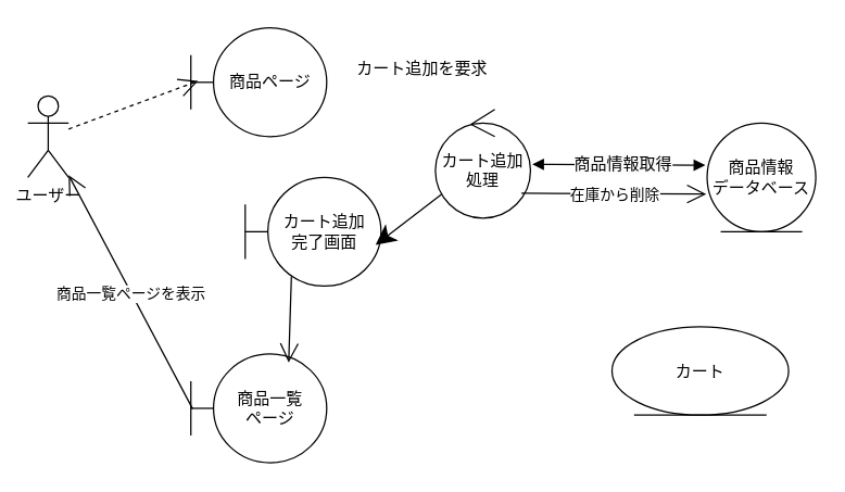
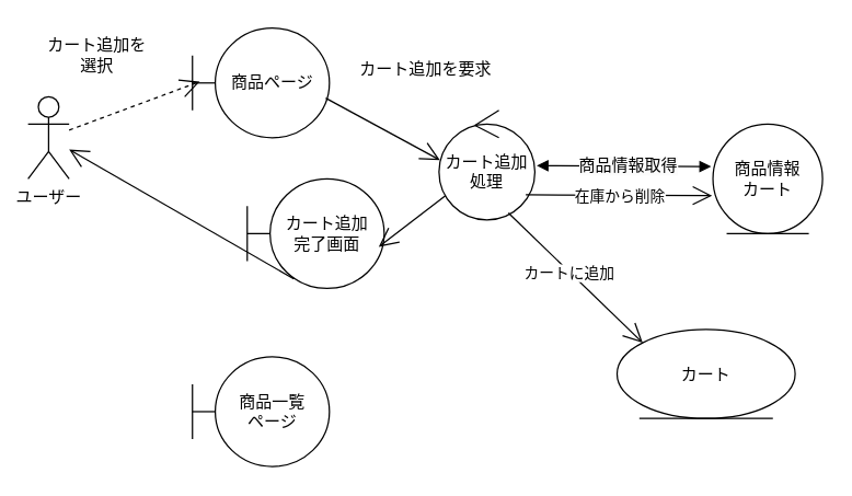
+ <mxCell id="5" value="カート追加を&lt;div&gt;選択&lt;/div&gt;" style="text;html=1;align=center;verticalAlign=middle;resizable=0;points=[];autosize=1;strokeColor=none;fillColor=default;" parent="1" vertex="1"><mxGeometry x="20" y="20" width="100" height="40" as="geometry" /></mxCell>
+ <mxCell id="9" value="" style="endArrow=open;endFill=1;endSize=12;html=1;rounded=0;exitX=0.973;exitY=0.638;exitDx=0;exitDy=0;exitPerimeter=0;entryX=0.01;entryY=0.454;entryDx=0;entryDy=0;entryPerimeter=0;" parent="1" source="3" target="7" edge="1"><mxGeometry width="160" relative="1" as="geometry"><mxPoint x="120" y="210" as="sourcePoint" /><mxPoint x="280" y="210" as="targetPoint" /></mxGeometry></mxCell>
- <mxCell id="8" value="商品情報&lt;div&gt;データベース&lt;/div&gt;" style="ellipse;shape=umlEntity;whiteSpace=wrap;html=1;" parent="1" vertex="1"><mxGeometry x="520" y="90" width="80" height="80" as="geometry" /></mxCell>
+ <mxCell id="8" value="商品情報&lt;div&gt;カート&lt;/div&gt;" style="ellipse;shape=umlEntity;whiteSpace=wrap;html=1;" parent="1" vertex="1"><mxGeometry x="520" y="90" width="80" height="80" as="geometry" /></mxCell>
- <mxCell id="11" value="" style="endArrow=classic;endFill=1;endSize=12;html=1;rounded=0;exitX=0.067;exitY=0.779;exitDx=0;exitDy=0;exitPerimeter=0;entryX=0.96;entryY=0.621;entryDx=0;entryDy=0;entryPerimeter=0;" parent="1" source="7" target="6" edge="1"><mxGeometry width="160" relative="1" as="geometry"><mxPoint x="120" y="210" as="sourcePoint" /><mxPoint x="280" y="210" as="targetPoint" /></mxGeometry></mxCell>
+ <mxCell id="11" value="" style="endArrow=open;endFill=1;endSize=12;html=1;rounded=0;exitX=0.067;exitY=0.779;exitDx=0;exitDy=0;exitPerimeter=0;entryX=0.96;entryY=0.621;entryDx=0;entryDy=0;entryPerimeter=0;" parent="1" source="7" target="6" edge="1"><mxGeometry width="160" relative="1" as="geometry"><mxPoint x="120" y="210" as="sourcePoint" /><mxPoint x="280" y="210" as="targetPoint" /></mxGeometry></mxCell>
+ <mxCell id="17" value="" style="endArrow=open;endFill=1;endSize=12;html=1;exitX=0.724;exitY=0.937;exitDx=0;exitDy=0;exitPerimeter=0;entryX=0;entryY=0;entryDx=0;entryDy=0;" edge="1" parent="1" source="7" target="16"><mxGeometry width="160" relative="1" as="geometry"><mxPoint x="320" y="290" as="sourcePoint" /><mxPoint x="480" y="290" as="targetPoint" /></mxGeometry></mxCell>
+ <mxCell id="18" value="カートに追加" style="edgeLabel;html=1;align=center;verticalAlign=middle;resizable=0;points=[];" vertex="1" connectable="0" parent="17"><mxGeometry x="-0.085" y="-1" relative="1" as="geometry"><mxPoint as="offset" /></mxGeometry></mxCell>
- <mxCell id="21" value="" style="endArrow=open;endFill=1;endSize=12;html=1;exitX=0.013;exitY=0.504;exitDx=0;exitDy=0;exitPerimeter=0;" edge="1" parent="1" source="12" target="2"><mxGeometry width="160" relative="1" as="geometry"><mxPoint x="300" y="290" as="sourcePoint" /><mxPoint x="460" y="290" as="targetPoint" /></mxGeometry></mxCell>
- <mxCell id="22" value="商品一覧ページを表示" style="edgeLabel;html=1;align=center;verticalAlign=middle;resizable=0;points=[];" vertex="1" connectable="0" parent="21"><mxGeometry x="0.001" relative="1" as="geometry"><mxPoint y="1" as="offset" /></mxGeometry></mxCell>
- <mxCell id="13" value="" style="endArrow=open;endFill=1;endSize=12;html=1;rounded=0;exitX=0.34;exitY=0.913;exitDx=0;exitDy=0;exitPerimeter=0;entryX=0.72;entryY=0.079;entryDx=0;entryDy=0;entryPerimeter=0;" parent="1" source="6" target="12" edge="1"><mxGeometry width="160" relative="1" as="geometry"><mxPoint x="120" y="210" as="sourcePoint" /><mxPoint x="280" y="210" as="targetPoint" /></mxGeometry></mxCell>
+ <mxCell id="13" value="" style="endArrow=open;endFill=1;endSize=12;html=1;rounded=0;exitX=0.34;exitY=0.913;exitDx=0;exitDy=0;exitPerimeter=0;" parent="1" source="6" target="2" edge="1"><mxGeometry width="160" relative="1" as="geometry"><mxPoint x="120" y="210" as="sourcePoint" /><mxPoint x="280" y="210" as="targetPoint" /></mxGeometry></mxCell>
